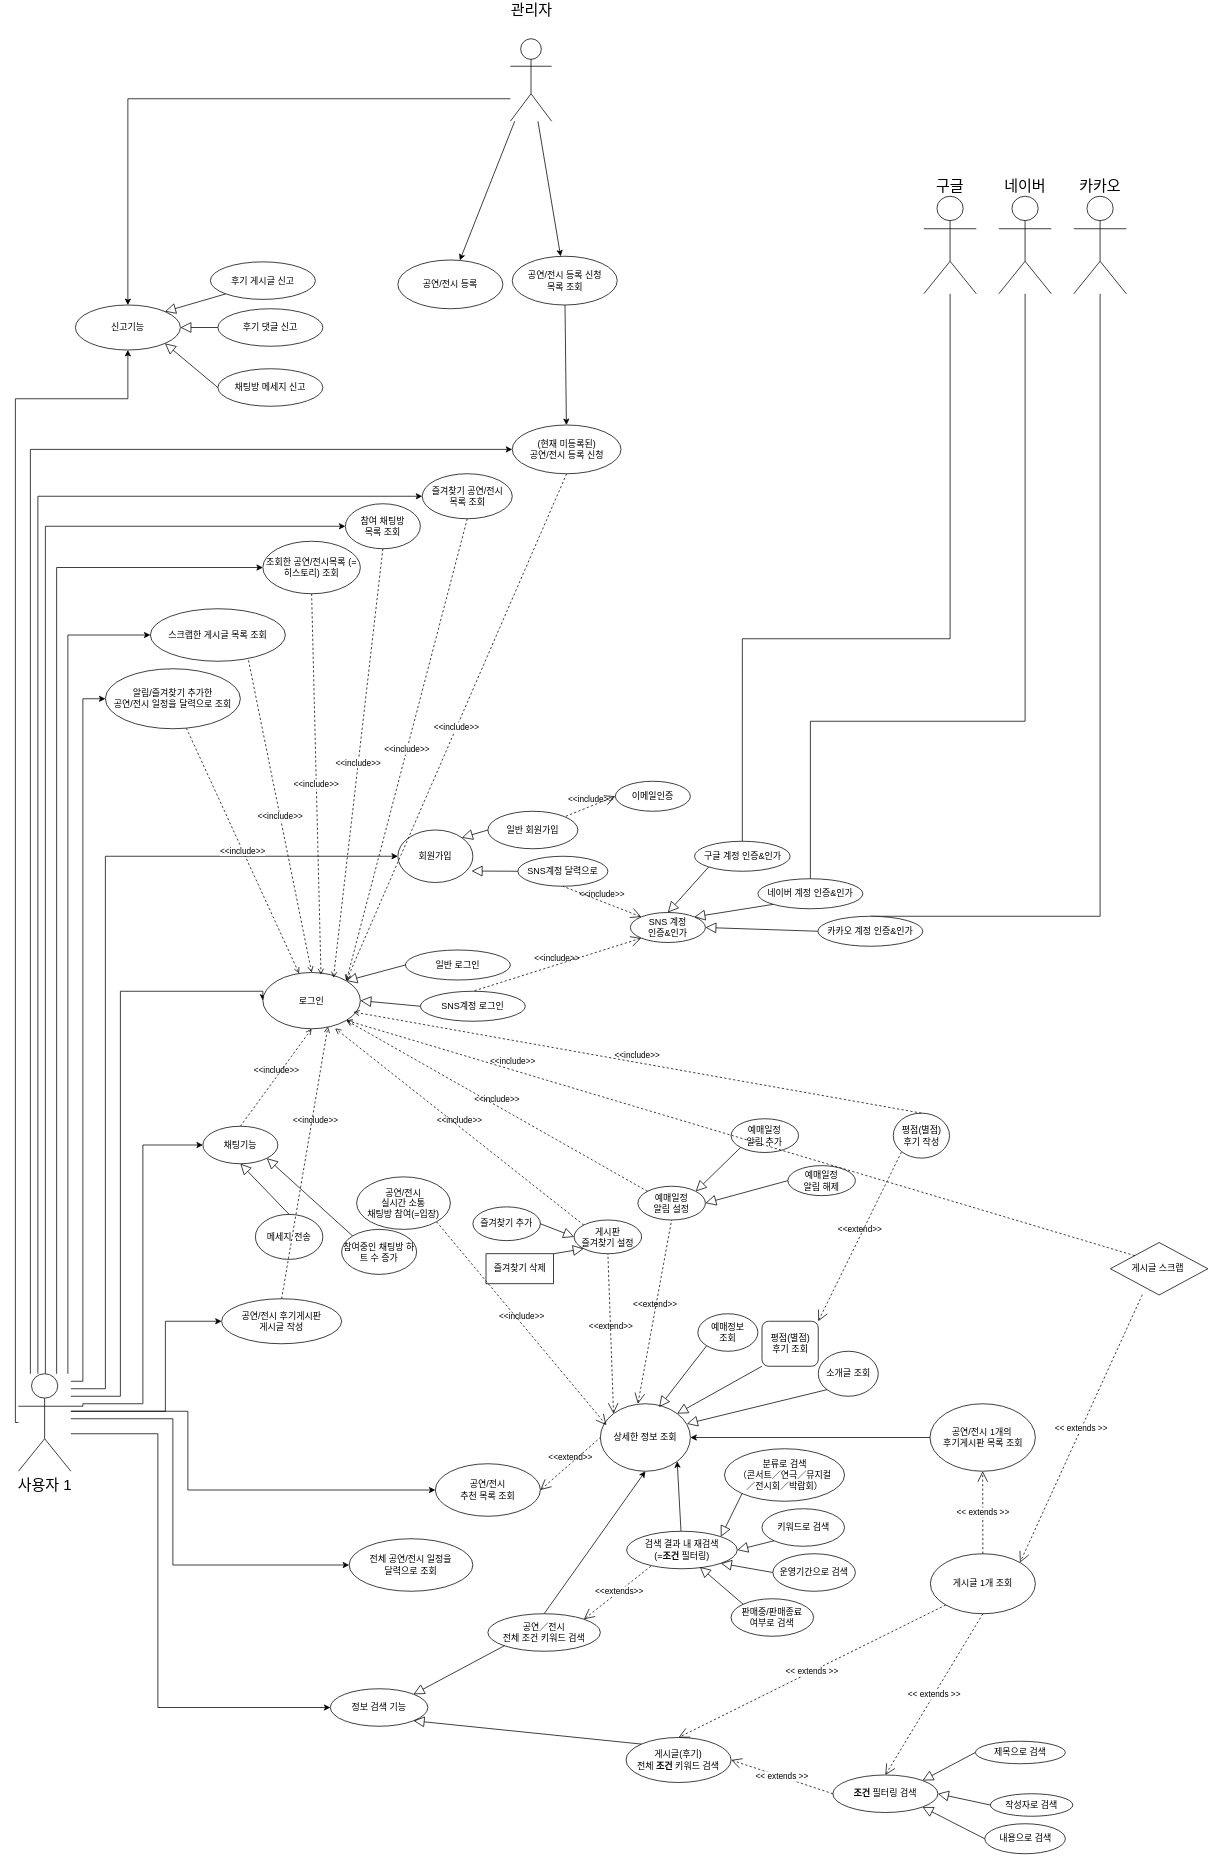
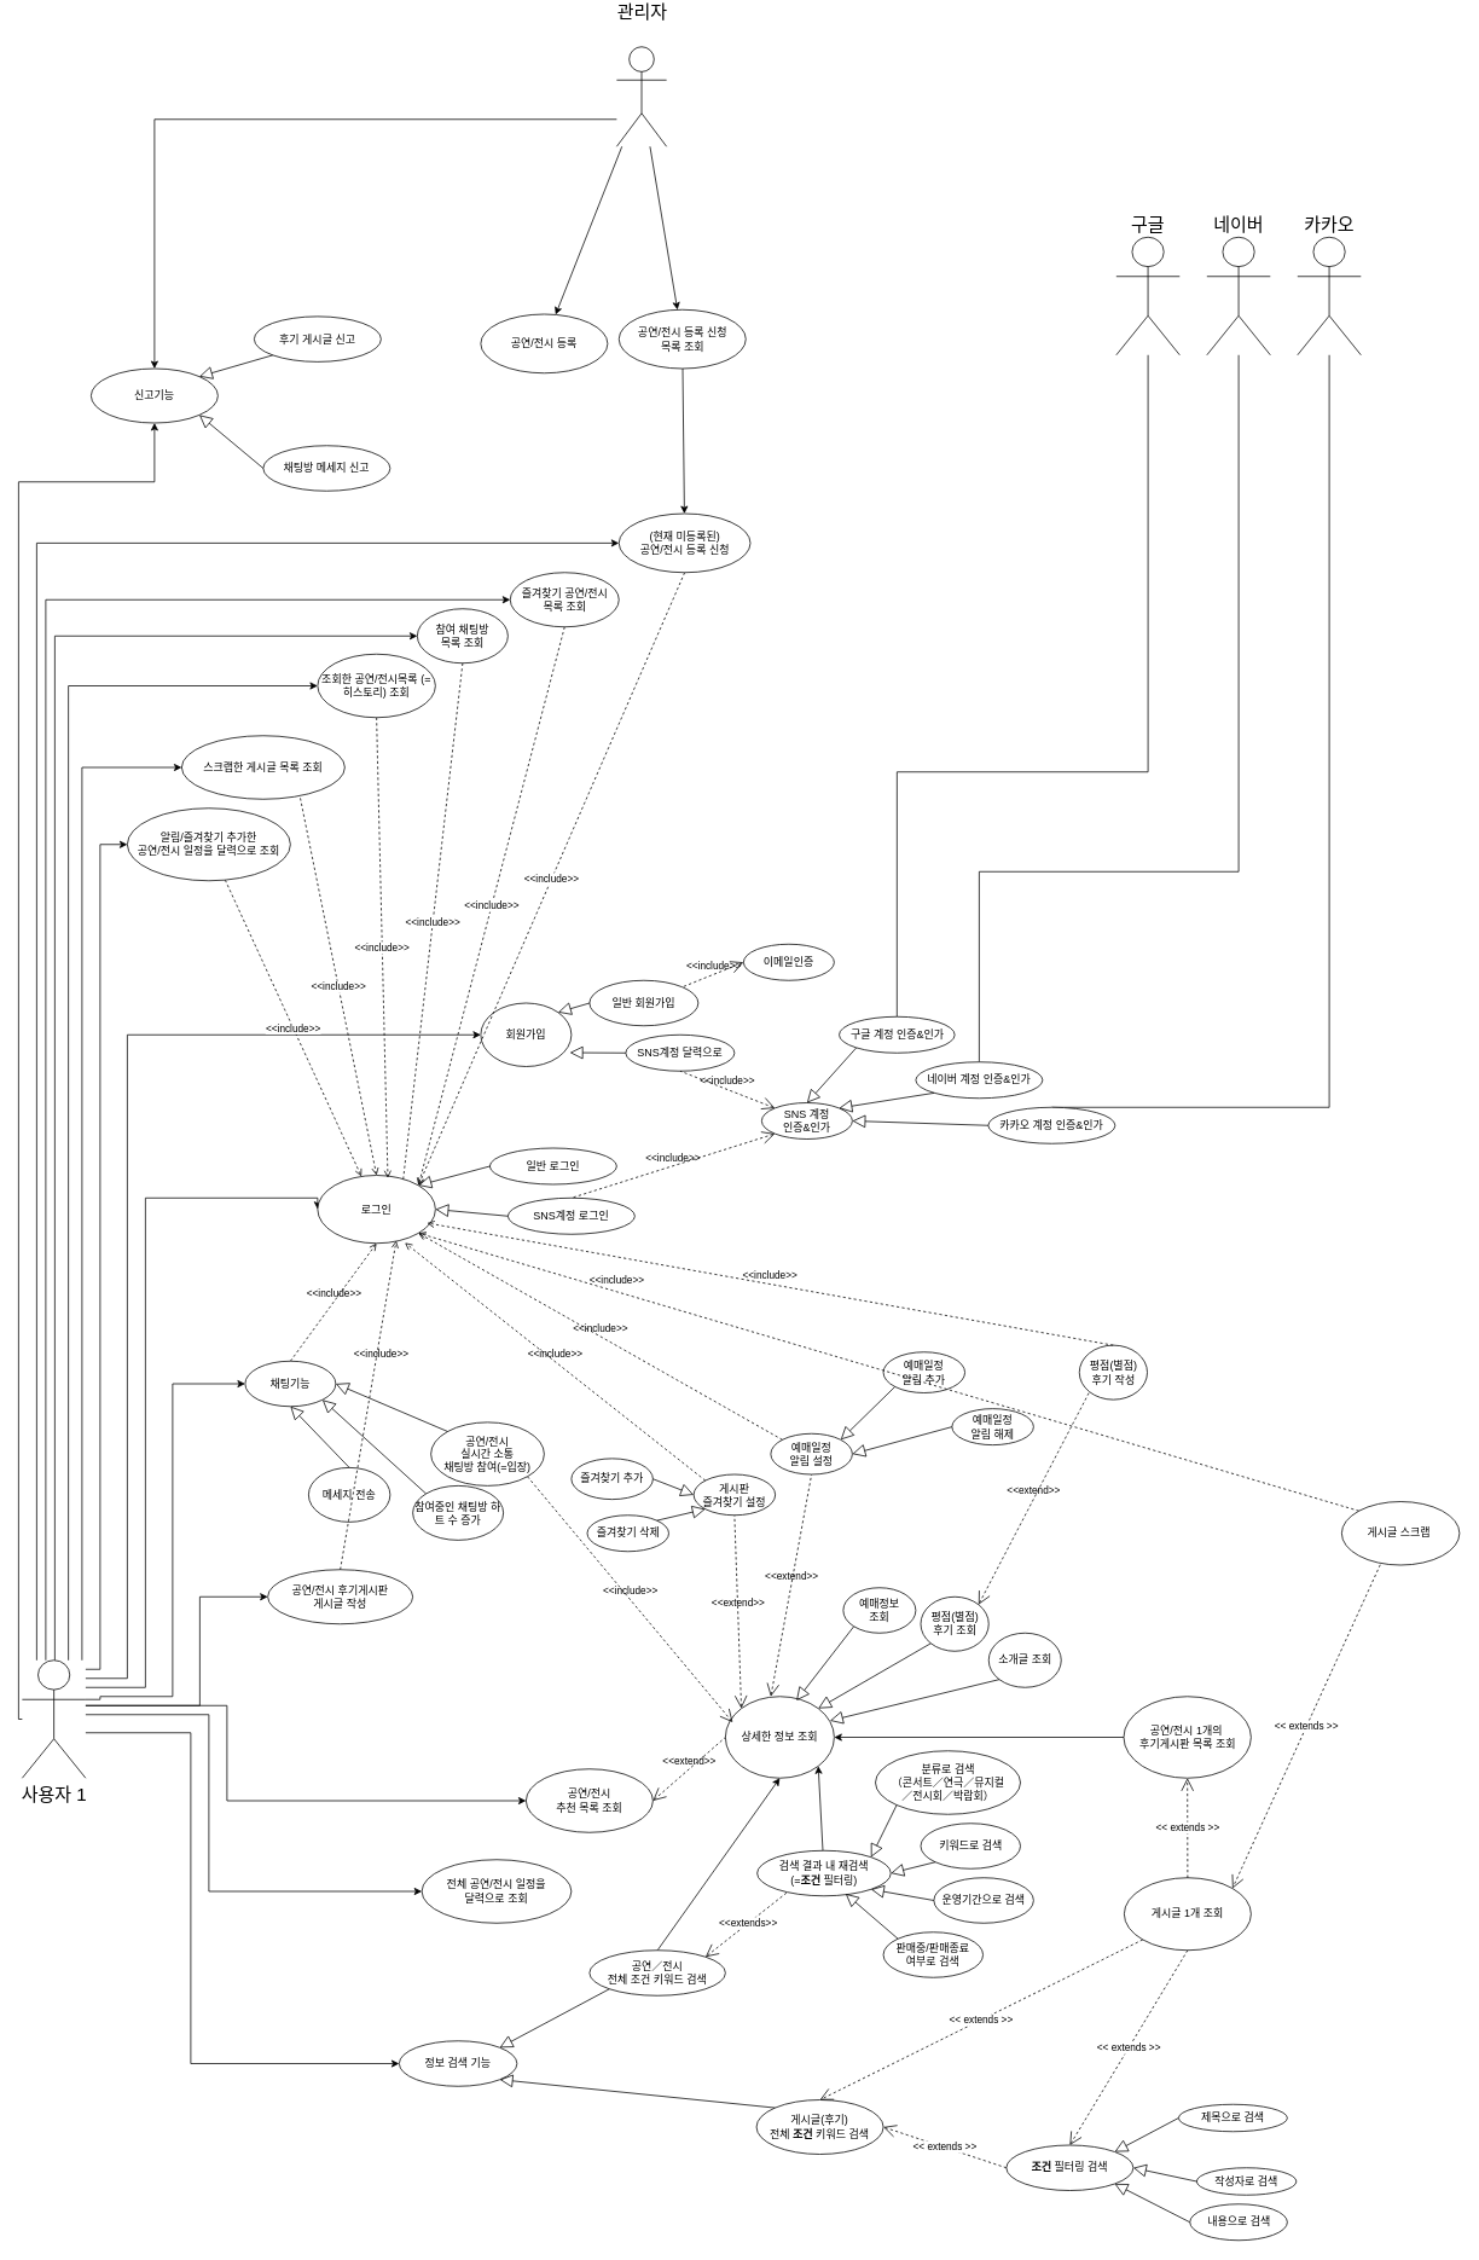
- <mxCell id="140" value="" style="edgeStyle=none;html=1;endSize=12;endArrow=block;endFill=0;rounded=0;entryX=1;entryY=0.5;entryDx=0;entryDy=0;exitX=0;exitY=0.5;exitDx=0;exitDy=0;" edge="1" parent="1" source="137" target="135"><mxGeometry width="160" relative="1" as="geometry"><mxPoint x="560" y="-368" as="sourcePoint" /><mxPoint x="489" y="-331" as="targetPoint" /></mxGeometry></mxCell>
- <mxCell id="137" value="&lt;span style=&quot;background-color: transparent; color: light-dark(rgb(0, 0, 0), rgb(255, 255, 255));&quot;&gt;후기 댓글 신고&lt;/span&gt;" style="ellipse;whiteSpace=wrap;html=1;" vertex="1" parent="1"><mxGeometry x="290" y="380" width="140" height="50" as="geometry" /></mxCell>
- <mxCell id="125" value="&amp;lt;&amp;lt;include&amp;gt;&amp;gt;" style="rounded=0;orthogonalLoop=1;jettySize=auto;html=1;endArrow=open;endFill=0;dashed=1;exitX=0.5;exitY=1;exitDx=0;exitDy=0;entryX=0.724;entryY=0.096;entryDx=0;entryDy=0;entryPerimeter=0;" edge="1" parent="1" source="110" target="27"><mxGeometry relative="1" as="geometry"><mxPoint x="410" y="740" as="sourcePoint" /><mxPoint x="449" y="1280" as="targetPoint" /></mxGeometry></mxCell>
+ <mxCell id="125" value="&amp;lt;&amp;lt;include&amp;gt;&amp;gt;" style="rounded=0;orthogonalLoop=1;jettySize=auto;html=1;endArrow=none;endFill=0;dashed=1;exitX=0.5;exitY=1;exitDx=0;exitDy=0;entryX=0.724;entryY=0.096;entryDx=0;entryDy=0;entryPerimeter=0;" edge="1" parent="1" source="110" target="27"><mxGeometry relative="1" as="geometry"><mxPoint x="410" y="740" as="sourcePoint" /><mxPoint x="449" y="1280" as="targetPoint" /></mxGeometry></mxCell>
+ <mxCell id="103" value="" style="edgeStyle=none;html=1;endSize=12;endArrow=block;endFill=0;rounded=0;entryX=1;entryY=0.5;entryDx=0;entryDy=0;exitX=0;exitY=0;exitDx=0;exitDy=0;" edge="1" parent="1" source="101" target="57"><mxGeometry width="160" relative="1" as="geometry"><mxPoint x="790" y="1780" as="sourcePoint" /><mxPoint x="950" y="1780" as="targetPoint" /></mxGeometry></mxCell>
- <mxCell id="62" value="즐겨찾기 삭제" style="whiteSpace=wrap;html=1;rounded=0;" vertex="1" parent="1"><mxGeometry x="647.5" y="1640" width="90" height="40" as="geometry" /></mxCell>
+ <mxCell id="62" value="즐겨찾기 삭제" style="ellipse;whiteSpace=wrap;html=1;" vertex="1" parent="1"><mxGeometry x="647.5" y="1640" width="90" height="40" as="geometry" /></mxCell>
- <mxCell id="118" value="게시글 스크랩&amp;nbsp;" style="rhombus;whiteSpace=wrap;html=1;" vertex="1" parent="1"><mxGeometry x="1480" y="1625" width="130" height="70" as="geometry" /></mxCell>
+ <mxCell id="118" value="게시글 스크랩&amp;nbsp;" style="ellipse;whiteSpace=wrap;html=1;" vertex="1" parent="1"><mxGeometry x="1480" y="1625" width="130" height="70" as="geometry" /></mxCell>
- <mxCell id="94" value="평점(별점)&lt;div&gt;후기 조회&lt;/div&gt;" style="whiteSpace=wrap;html=1;rounded=1;" vertex="1" parent="1"><mxGeometry x="1015.5" y="1730" width="75" height="60" as="geometry" /></mxCell>
+ <mxCell id="94" value="평점(별점)&lt;div&gt;후기 조회&lt;/div&gt;" style="ellipse;whiteSpace=wrap;html=1;" vertex="1" parent="1"><mxGeometry x="1015.5" y="1730" width="75" height="60" as="geometry" /></mxCell>
